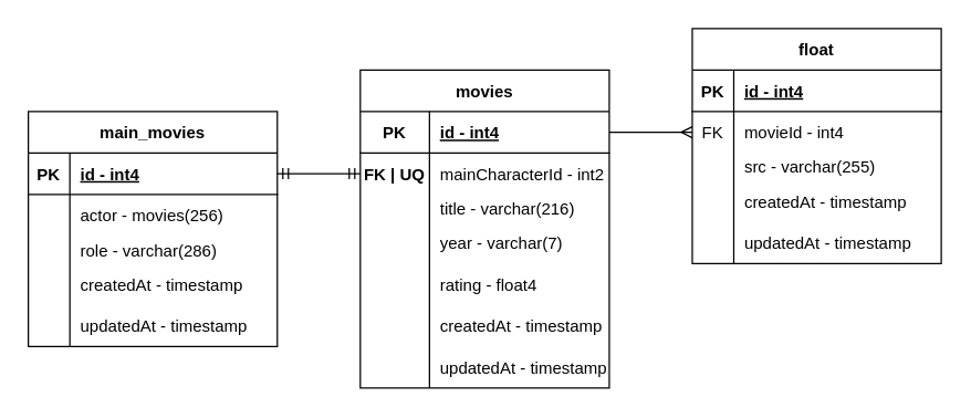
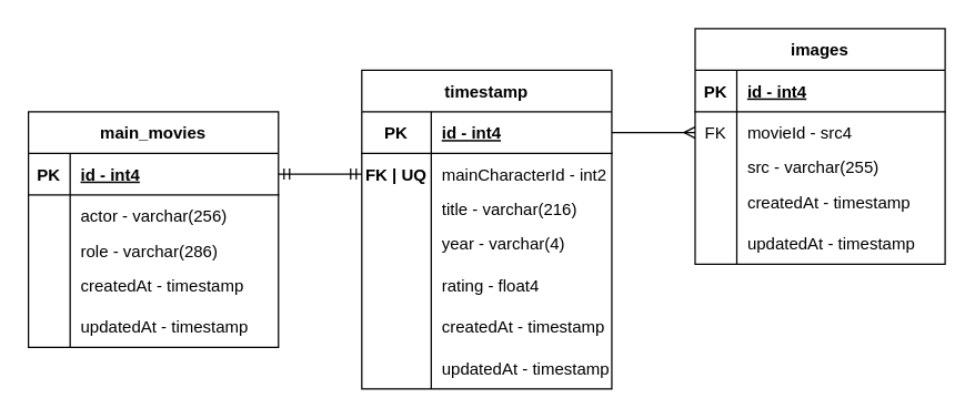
- <mxCell id="18" value="float" style="shape=table;startSize=30;container=1;collapsible=1;childLayout=tableLayout;fixedRows=1;rowLines=0;fontStyle=1;align=center;resizeLast=1;" vertex="1" parent="1"><mxGeometry x="500" y="20" width="180" height="170" as="geometry" /></mxCell>
+ <mxCell id="18" value="images" style="shape=table;startSize=30;container=1;collapsible=1;childLayout=tableLayout;fixedRows=1;rowLines=0;fontStyle=1;align=center;resizeLast=1;" vertex="1" parent="1"><mxGeometry x="500" y="20" width="180" height="170" as="geometry" /></mxCell>
- <mxCell id="34" value="movies" style="shape=table;startSize=30;container=1;collapsible=1;childLayout=tableLayout;fixedRows=1;rowLines=0;fontStyle=1;align=center;resizeLast=1;" vertex="1" parent="1"><mxGeometry x="260" y="50" width="180" height="230" as="geometry" /></mxCell>
+ <mxCell id="34" value="timestamp" style="shape=table;startSize=30;container=1;collapsible=1;childLayout=tableLayout;fixedRows=1;rowLines=0;fontStyle=1;align=center;resizeLast=1;" vertex="1" parent="1"><mxGeometry x="260" y="50" width="180" height="230" as="geometry" /></mxCell>
- <mxCell id="24" value="movieId - int4" style="shape=partialRectangle;connectable=0;fillColor=none;top=0;left=0;bottom=0;right=0;align=left;spacingLeft=6;overflow=hidden;" vertex="1" parent="22"><mxGeometry x="30" width="150" height="30" as="geometry"><mxRectangle width="150" height="30" as="alternateBounds" /></mxGeometry></mxCell>
+ <mxCell id="24" value="movieId - src4" style="shape=partialRectangle;connectable=0;fillColor=none;top=0;left=0;bottom=0;right=0;align=left;spacingLeft=6;overflow=hidden;" vertex="1" parent="22"><mxGeometry x="30" width="150" height="30" as="geometry"><mxRectangle width="150" height="30" as="alternateBounds" /></mxGeometry></mxCell>
- <mxCell id="8" value="actor - movies(256)" style="shape=partialRectangle;connectable=0;fillColor=none;top=0;left=0;bottom=0;right=0;align=left;spacingLeft=6;overflow=hidden;" vertex="1" parent="6"><mxGeometry x="30" width="150" height="30" as="geometry"><mxRectangle width="150" height="30" as="alternateBounds" /></mxGeometry></mxCell>
+ <mxCell id="8" value="actor - varchar(256)" style="shape=partialRectangle;connectable=0;fillColor=none;top=0;left=0;bottom=0;right=0;align=left;spacingLeft=6;overflow=hidden;" vertex="1" parent="6"><mxGeometry x="30" width="150" height="30" as="geometry"><mxRectangle width="150" height="30" as="alternateBounds" /></mxGeometry></mxCell>
- <mxCell id="46" value="year - varchar(7)" style="shape=partialRectangle;connectable=0;fillColor=none;top=0;left=0;bottom=0;right=0;align=left;spacingLeft=6;overflow=hidden;" vertex="1" parent="44"><mxGeometry x="50" width="130" height="30" as="geometry"><mxRectangle width="130" height="30" as="alternateBounds" /></mxGeometry></mxCell>
+ <mxCell id="46" value="year - varchar(4)" style="shape=partialRectangle;connectable=0;fillColor=none;top=0;left=0;bottom=0;right=0;align=left;spacingLeft=6;overflow=hidden;" vertex="1" parent="44"><mxGeometry x="50" width="130" height="30" as="geometry"><mxRectangle width="130" height="30" as="alternateBounds" /></mxGeometry></mxCell>
